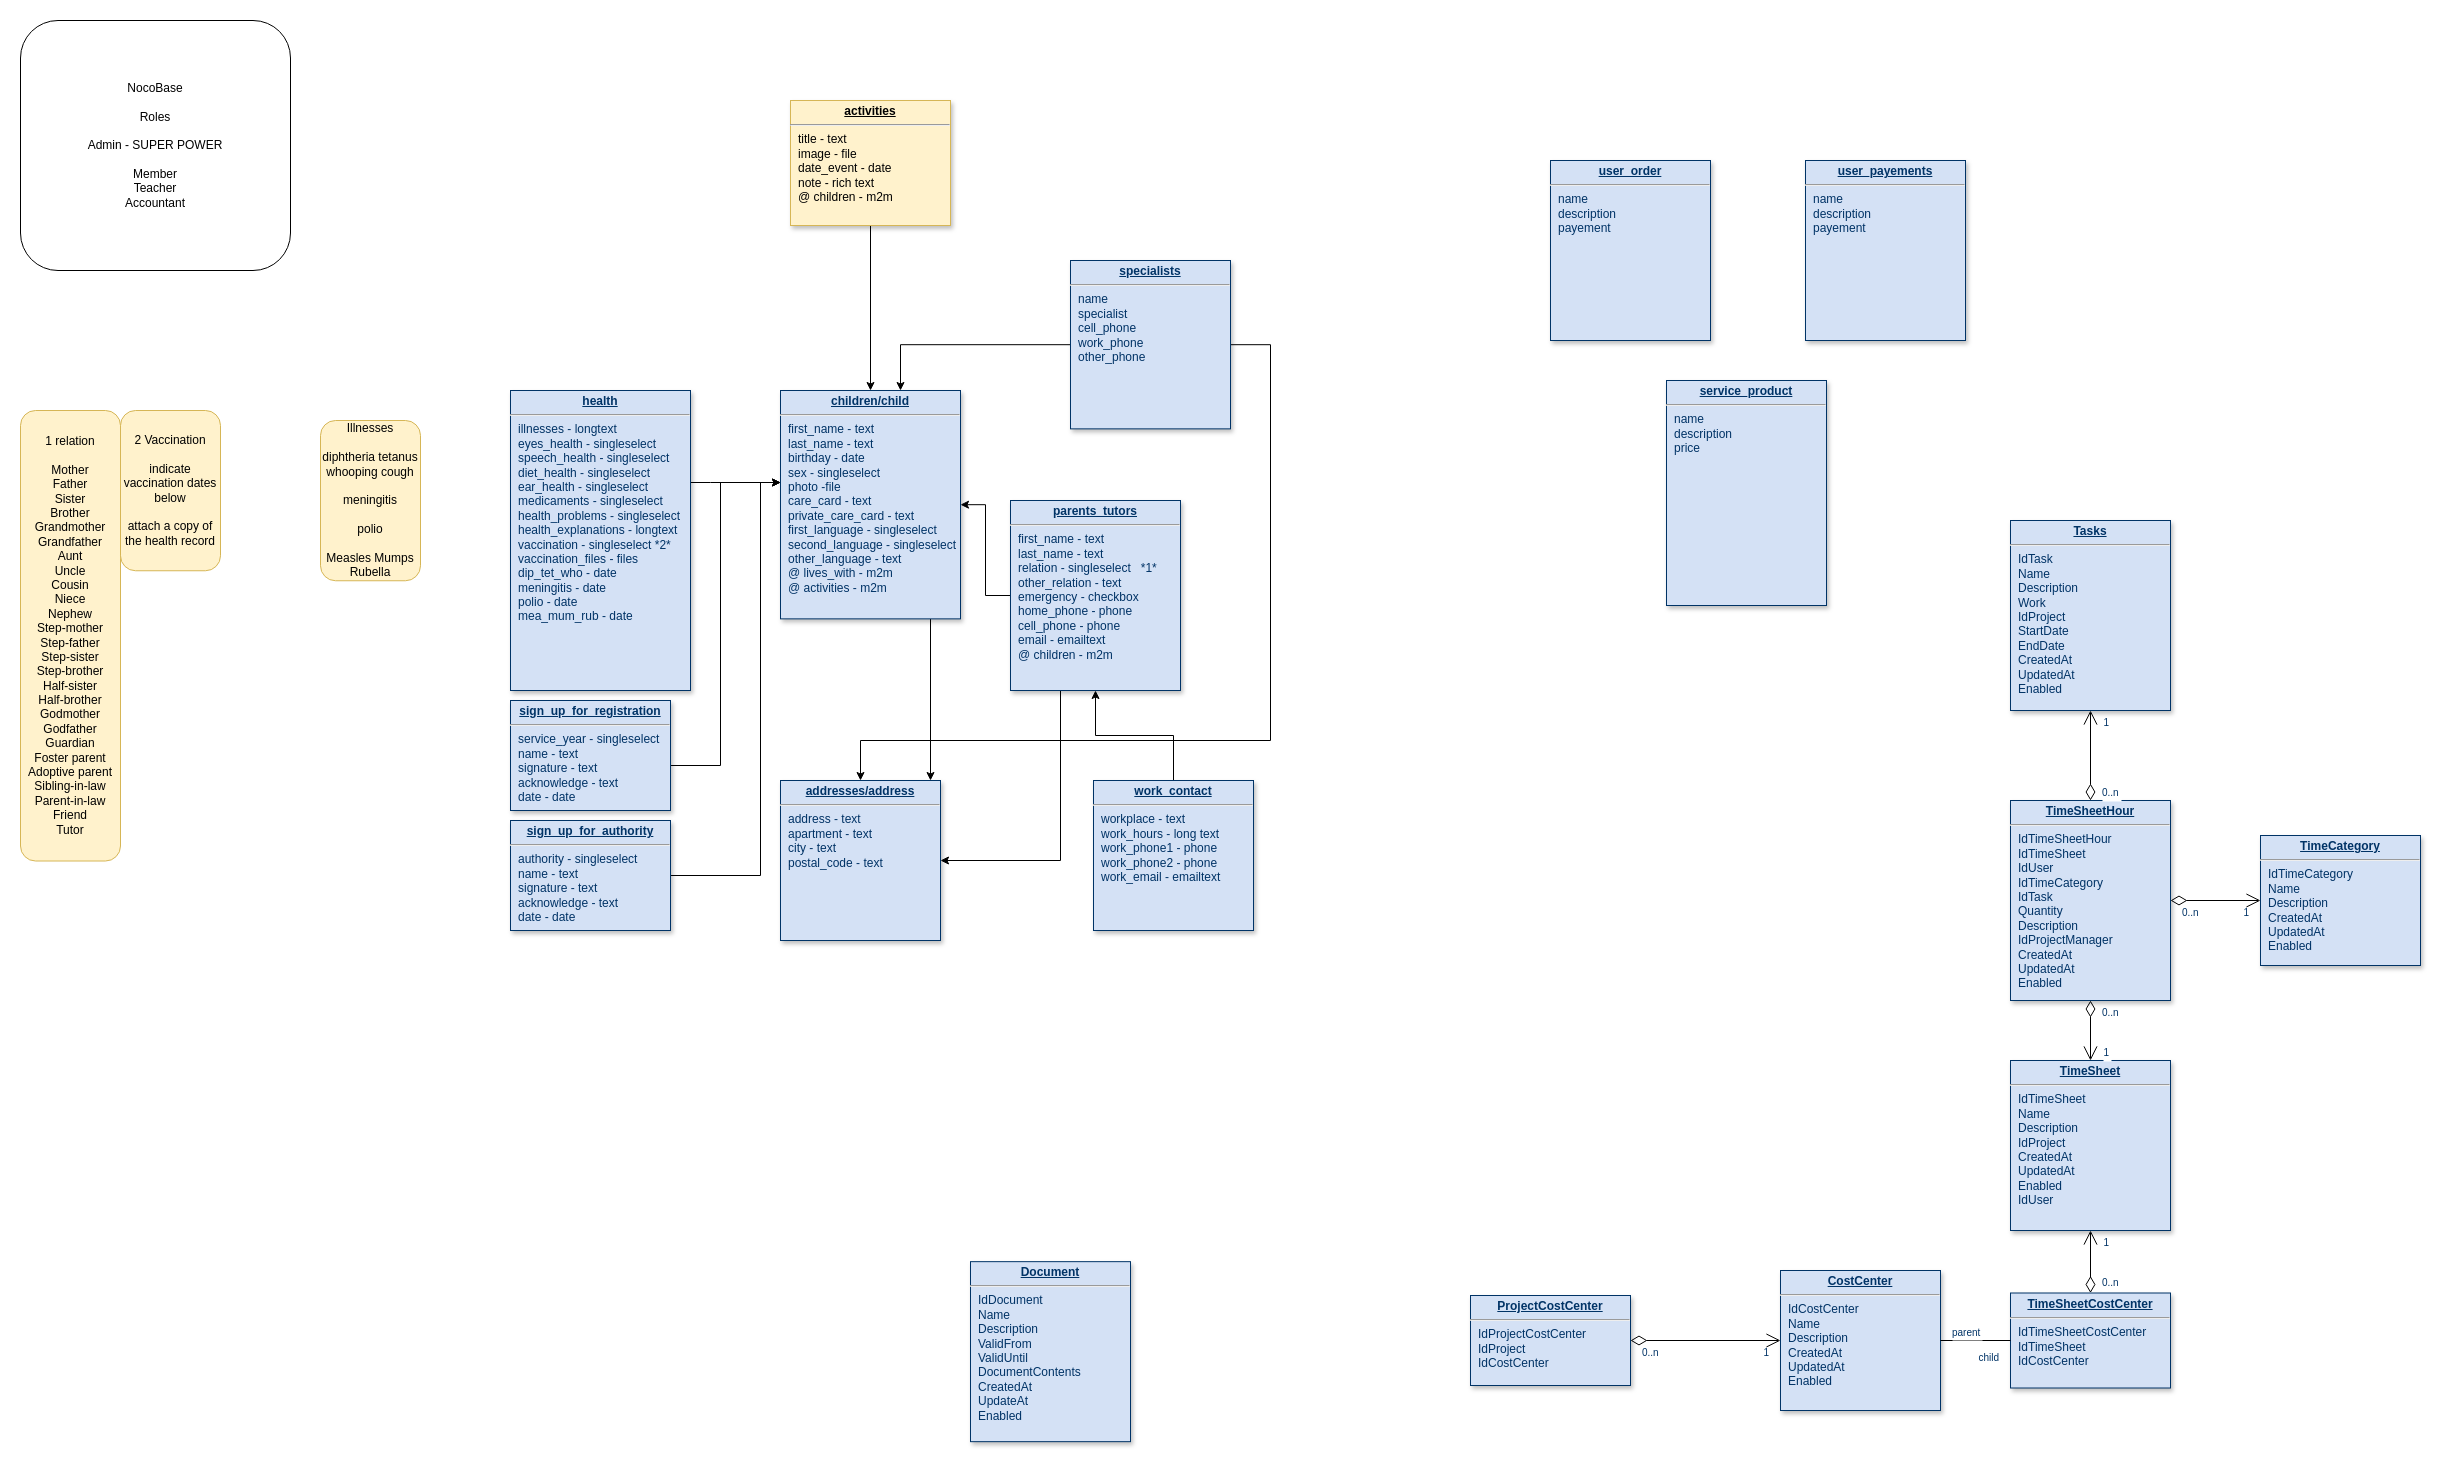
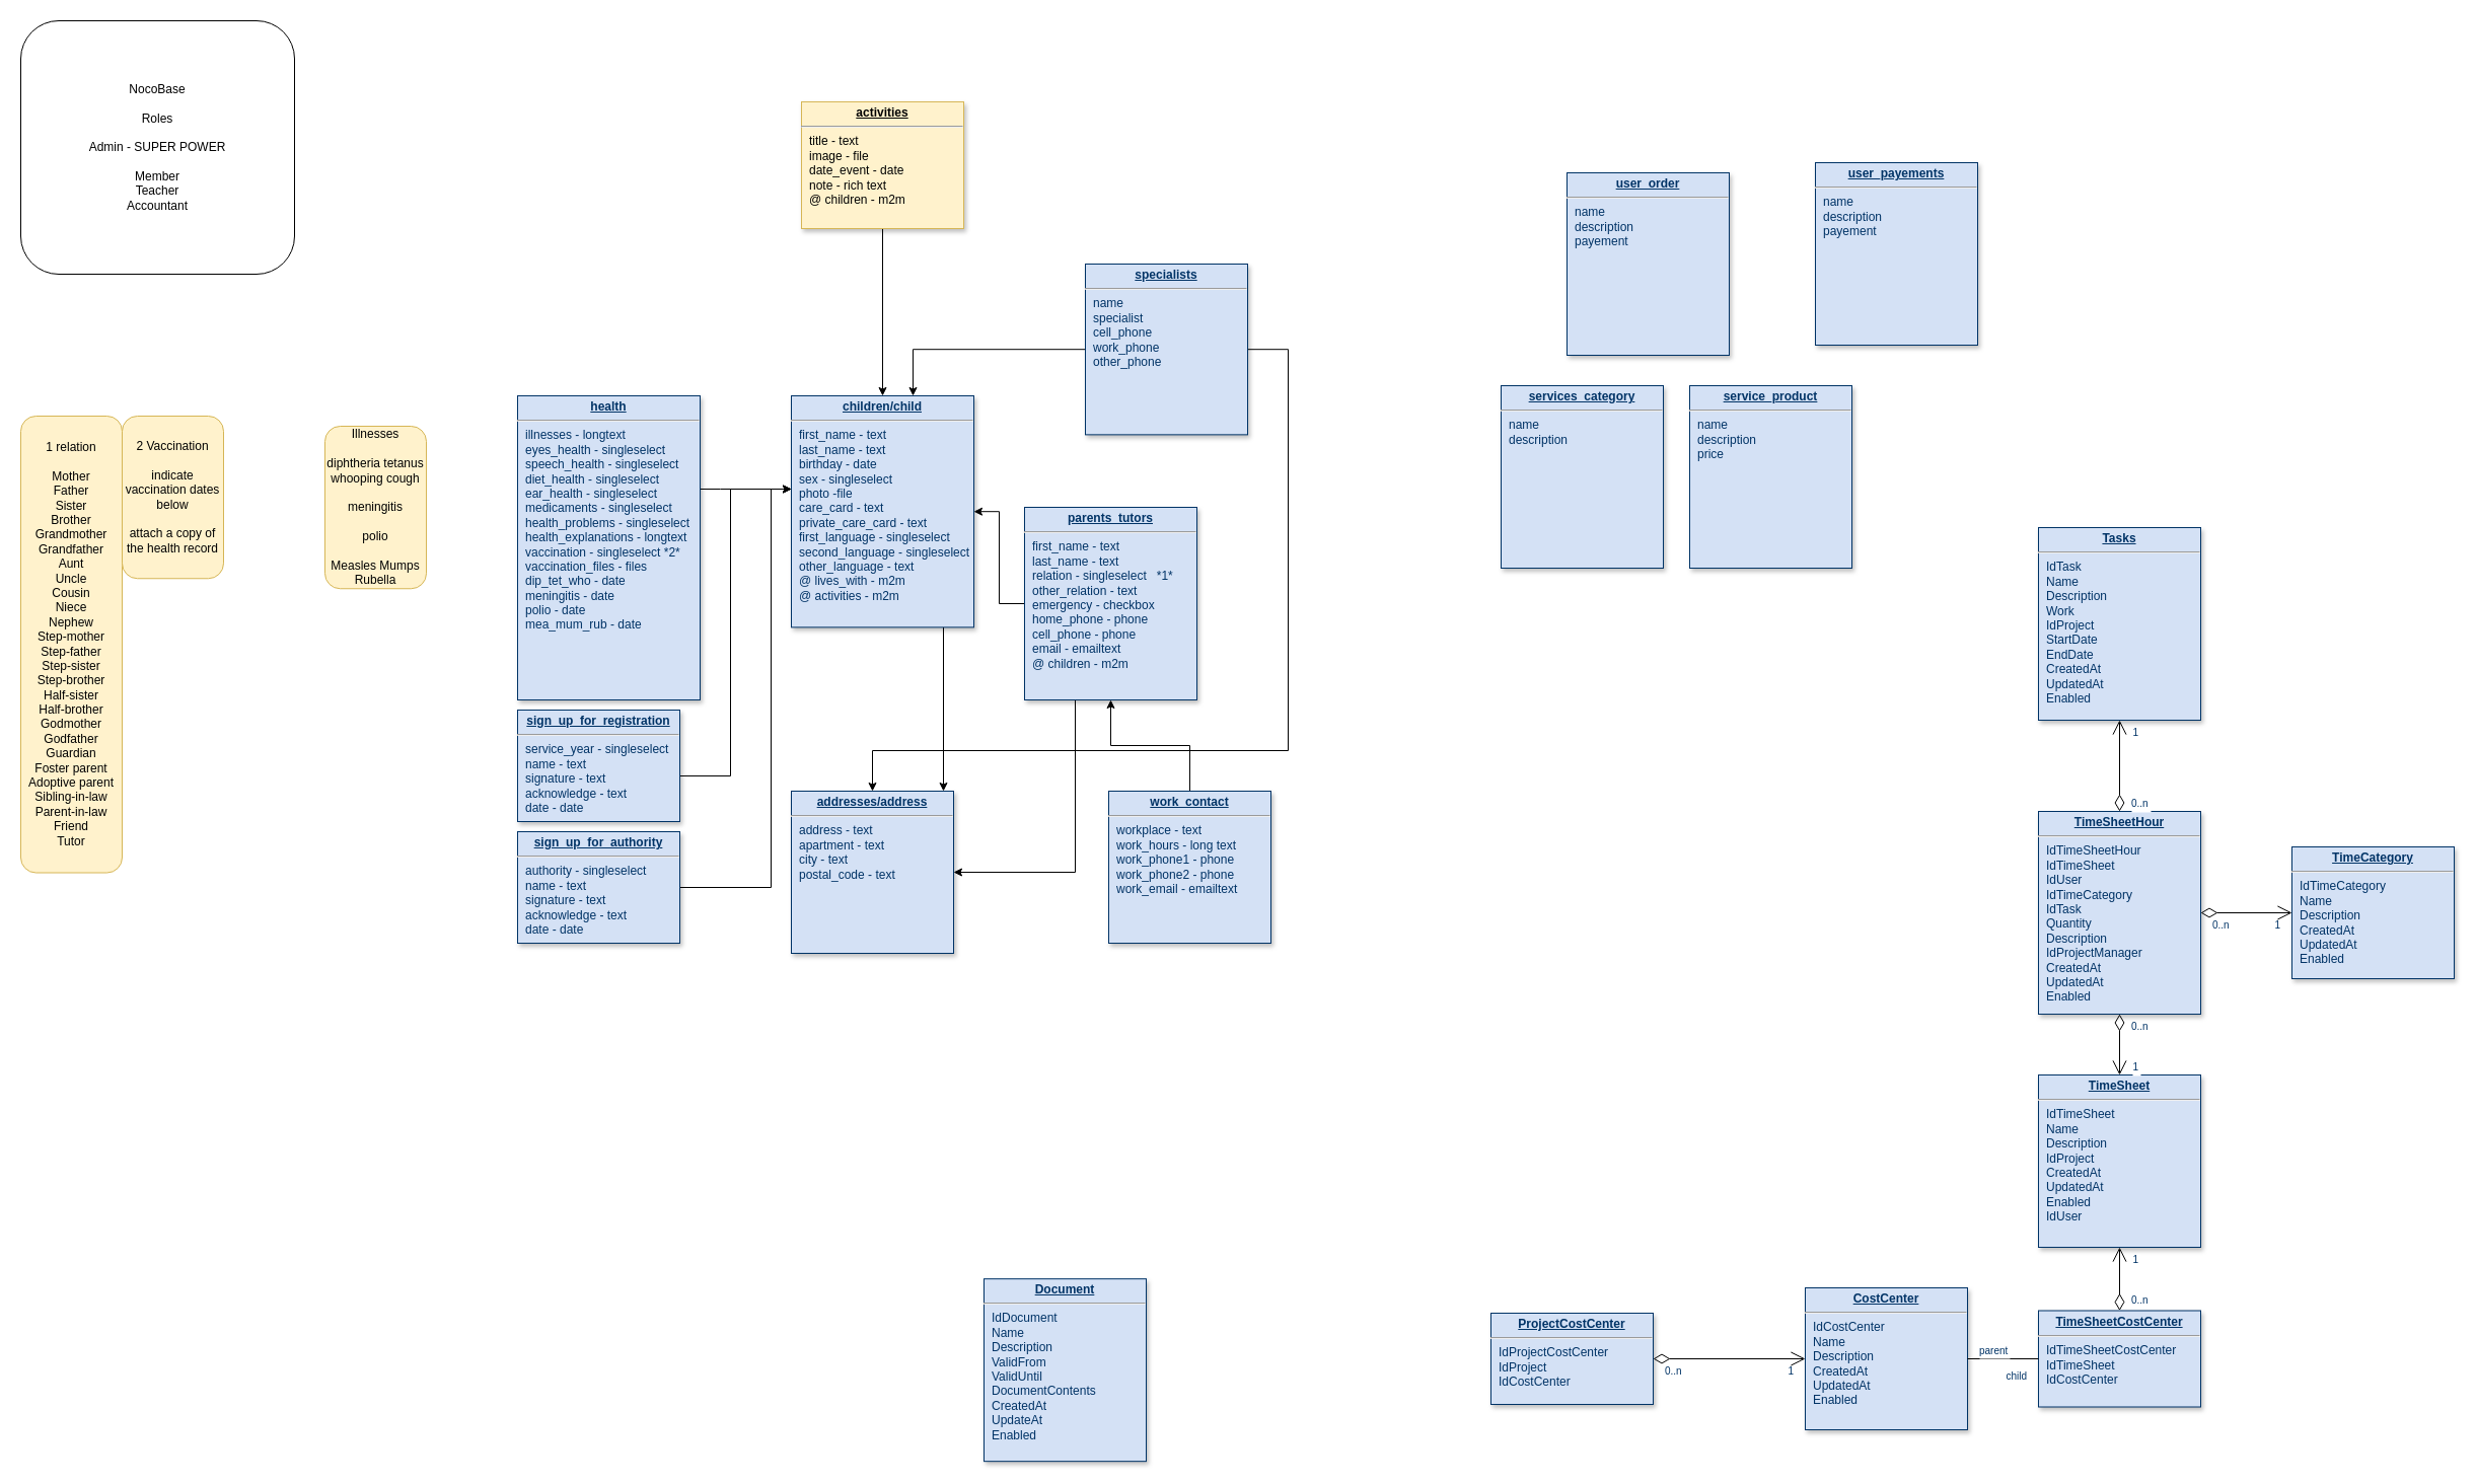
- <mxCell id="49" value="&lt;p style=&quot;margin: 0px; margin-top: 4px; text-align: center; text-decoration: underline;&quot;&gt;&lt;b&gt;user_order&lt;/b&gt;&lt;/p&gt;&lt;hr&gt;&lt;p style=&quot;margin: 0px; margin-left: 8px;&quot;&gt;name&lt;/p&gt;&lt;p style=&quot;margin: 0px; margin-left: 8px;&quot;&gt;description&lt;/p&gt;&lt;p style=&quot;margin: 0px; margin-left: 8px;&quot;&gt;payement&lt;/p&gt;" style="verticalAlign=top;align=left;overflow=fill;fontSize=12;fontFamily=Helvetica;html=1;strokeColor=#003366;shadow=1;fillColor=#D4E1F5;fontColor=#003366" parent="1" vertex="1"><mxGeometry x="1550" y="160" width="160.0" height="180" as="geometry" /></mxCell>
+ <mxCell id="49" value="&lt;p style=&quot;margin: 0px; margin-top: 4px; text-align: center; text-decoration: underline;&quot;&gt;&lt;b&gt;user_order&lt;/b&gt;&lt;/p&gt;&lt;hr&gt;&lt;p style=&quot;margin: 0px; margin-left: 8px;&quot;&gt;name&lt;/p&gt;&lt;p style=&quot;margin: 0px; margin-left: 8px;&quot;&gt;description&lt;/p&gt;&lt;p style=&quot;margin: 0px; margin-left: 8px;&quot;&gt;payement&lt;/p&gt;" style="verticalAlign=top;align=left;overflow=fill;fontSize=12;fontFamily=Helvetica;html=1;strokeColor=#003366;shadow=1;fillColor=#D4E1F5;fontColor=#003366" parent="1" vertex="1"><mxGeometry x="1545" y="170" width="160.0" height="180" as="geometry" /></mxCell>
- <mxCell id="50" value="&lt;p style=&quot;margin: 0px; margin-top: 4px; text-align: center; text-decoration: underline;&quot;&gt;&lt;b&gt;user_payements&lt;/b&gt;&lt;/p&gt;&lt;hr&gt;&lt;p style=&quot;margin: 0px; margin-left: 8px;&quot;&gt;name&lt;/p&gt;&lt;p style=&quot;margin: 0px; margin-left: 8px;&quot;&gt;description&lt;/p&gt;&lt;p style=&quot;margin: 0px; margin-left: 8px;&quot;&gt;payement&lt;/p&gt;" style="verticalAlign=top;align=left;overflow=fill;fontSize=12;fontFamily=Helvetica;html=1;strokeColor=#003366;shadow=1;fillColor=#D4E1F5;fontColor=#003366" parent="1" vertex="1"><mxGeometry x="1805" y="160" width="160.0" height="180" as="geometry" /></mxCell>
+ <mxCell id="50" value="&lt;p style=&quot;margin: 0px; margin-top: 4px; text-align: center; text-decoration: underline;&quot;&gt;&lt;b&gt;user_payements&lt;/b&gt;&lt;/p&gt;&lt;hr&gt;&lt;p style=&quot;margin: 0px; margin-left: 8px;&quot;&gt;name&lt;/p&gt;&lt;p style=&quot;margin: 0px; margin-left: 8px;&quot;&gt;description&lt;/p&gt;&lt;p style=&quot;margin: 0px; margin-left: 8px;&quot;&gt;payement&lt;/p&gt;" style="verticalAlign=top;align=left;overflow=fill;fontSize=12;fontFamily=Helvetica;html=1;strokeColor=#003366;shadow=1;fillColor=#D4E1F5;fontColor=#003366" parent="1" vertex="1"><mxGeometry x="1790" y="160" width="160.0" height="180" as="geometry" /></mxCell>
+ <mxCell id="8" value="&lt;p style=&quot;margin: 0px; margin-top: 4px; text-align: center; text-decoration: underline;&quot;&gt;&lt;b&gt;services_category&lt;/b&gt;&lt;/p&gt;&lt;hr&gt;&lt;p style=&quot;margin: 0px; margin-left: 8px;&quot;&gt;name&lt;/p&gt;&lt;p style=&quot;margin: 0px; margin-left: 8px;&quot;&gt;description&lt;/p&gt;" style="verticalAlign=top;align=left;overflow=fill;fontSize=12;fontFamily=Helvetica;html=1;strokeColor=#003366;shadow=1;fillColor=#D4E1F5;fontColor=#003366" parent="1" vertex="1"><mxGeometry x="1480" y="380" width="160.0" height="180" as="geometry" /></mxCell>
- <mxCell id="48" value="&lt;p style=&quot;margin: 0px; margin-top: 4px; text-align: center; text-decoration: underline;&quot;&gt;&lt;b&gt;service_product&lt;/b&gt;&lt;/p&gt;&lt;hr&gt;&lt;p style=&quot;margin: 0px; margin-left: 8px;&quot;&gt;name&lt;/p&gt;&lt;p style=&quot;margin: 0px; margin-left: 8px;&quot;&gt;description&lt;/p&gt;&lt;p style=&quot;margin: 0px; margin-left: 8px;&quot;&gt;price&lt;/p&gt;" style="verticalAlign=top;align=left;overflow=fill;fontSize=12;fontFamily=Helvetica;html=1;strokeColor=#003366;shadow=1;fillColor=#D4E1F5;fontColor=#003366" parent="1" vertex="1"><mxGeometry x="1666" y="380" width="160.0" height="225" as="geometry" /></mxCell>
+ <mxCell id="48" value="&lt;p style=&quot;margin: 0px; margin-top: 4px; text-align: center; text-decoration: underline;&quot;&gt;&lt;b&gt;service_product&lt;/b&gt;&lt;/p&gt;&lt;hr&gt;&lt;p style=&quot;margin: 0px; margin-left: 8px;&quot;&gt;name&lt;/p&gt;&lt;p style=&quot;margin: 0px; margin-left: 8px;&quot;&gt;description&lt;/p&gt;&lt;p style=&quot;margin: 0px; margin-left: 8px;&quot;&gt;price&lt;/p&gt;" style="verticalAlign=top;align=left;overflow=fill;fontSize=12;fontFamily=Helvetica;html=1;strokeColor=#003366;shadow=1;fillColor=#D4E1F5;fontColor=#003366" parent="1" vertex="1"><mxGeometry x="1666" width="160.0" height="180" as="geometry" y="380" /></mxCell>
